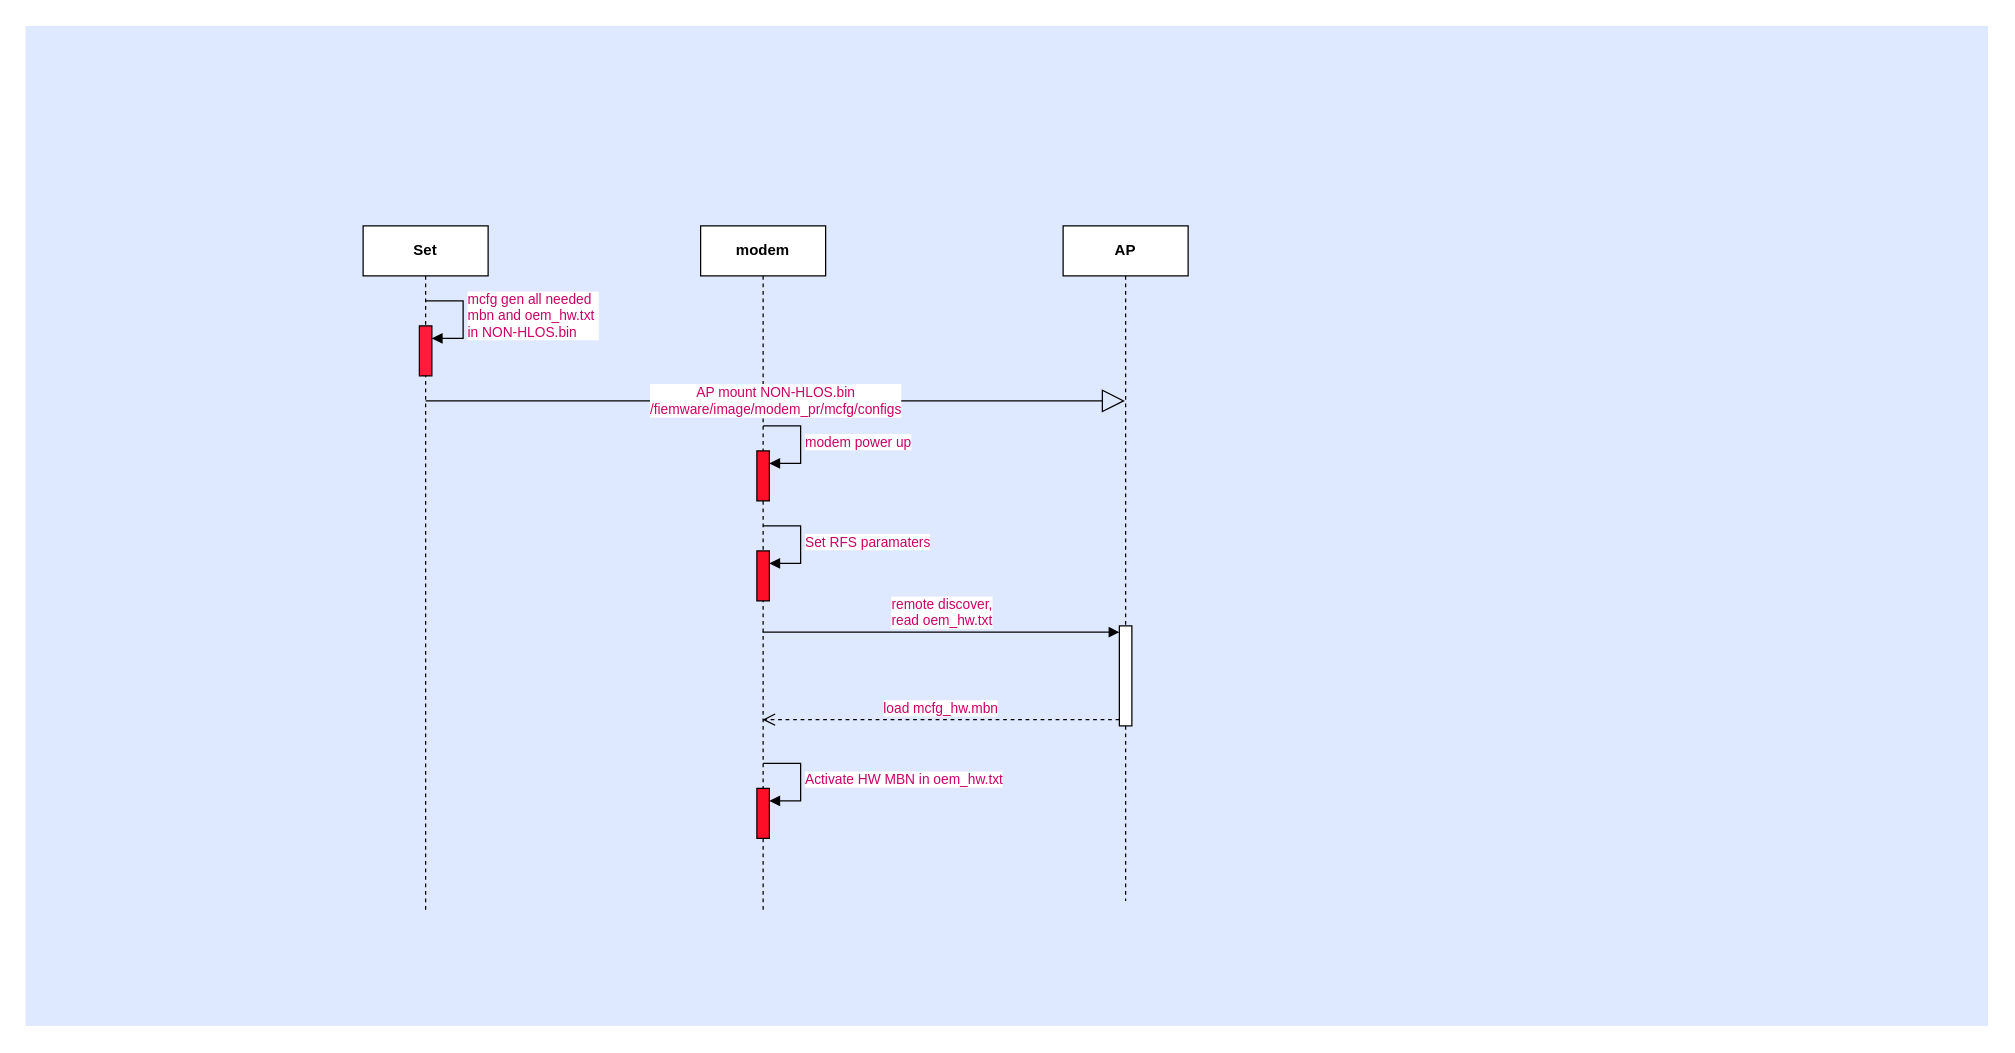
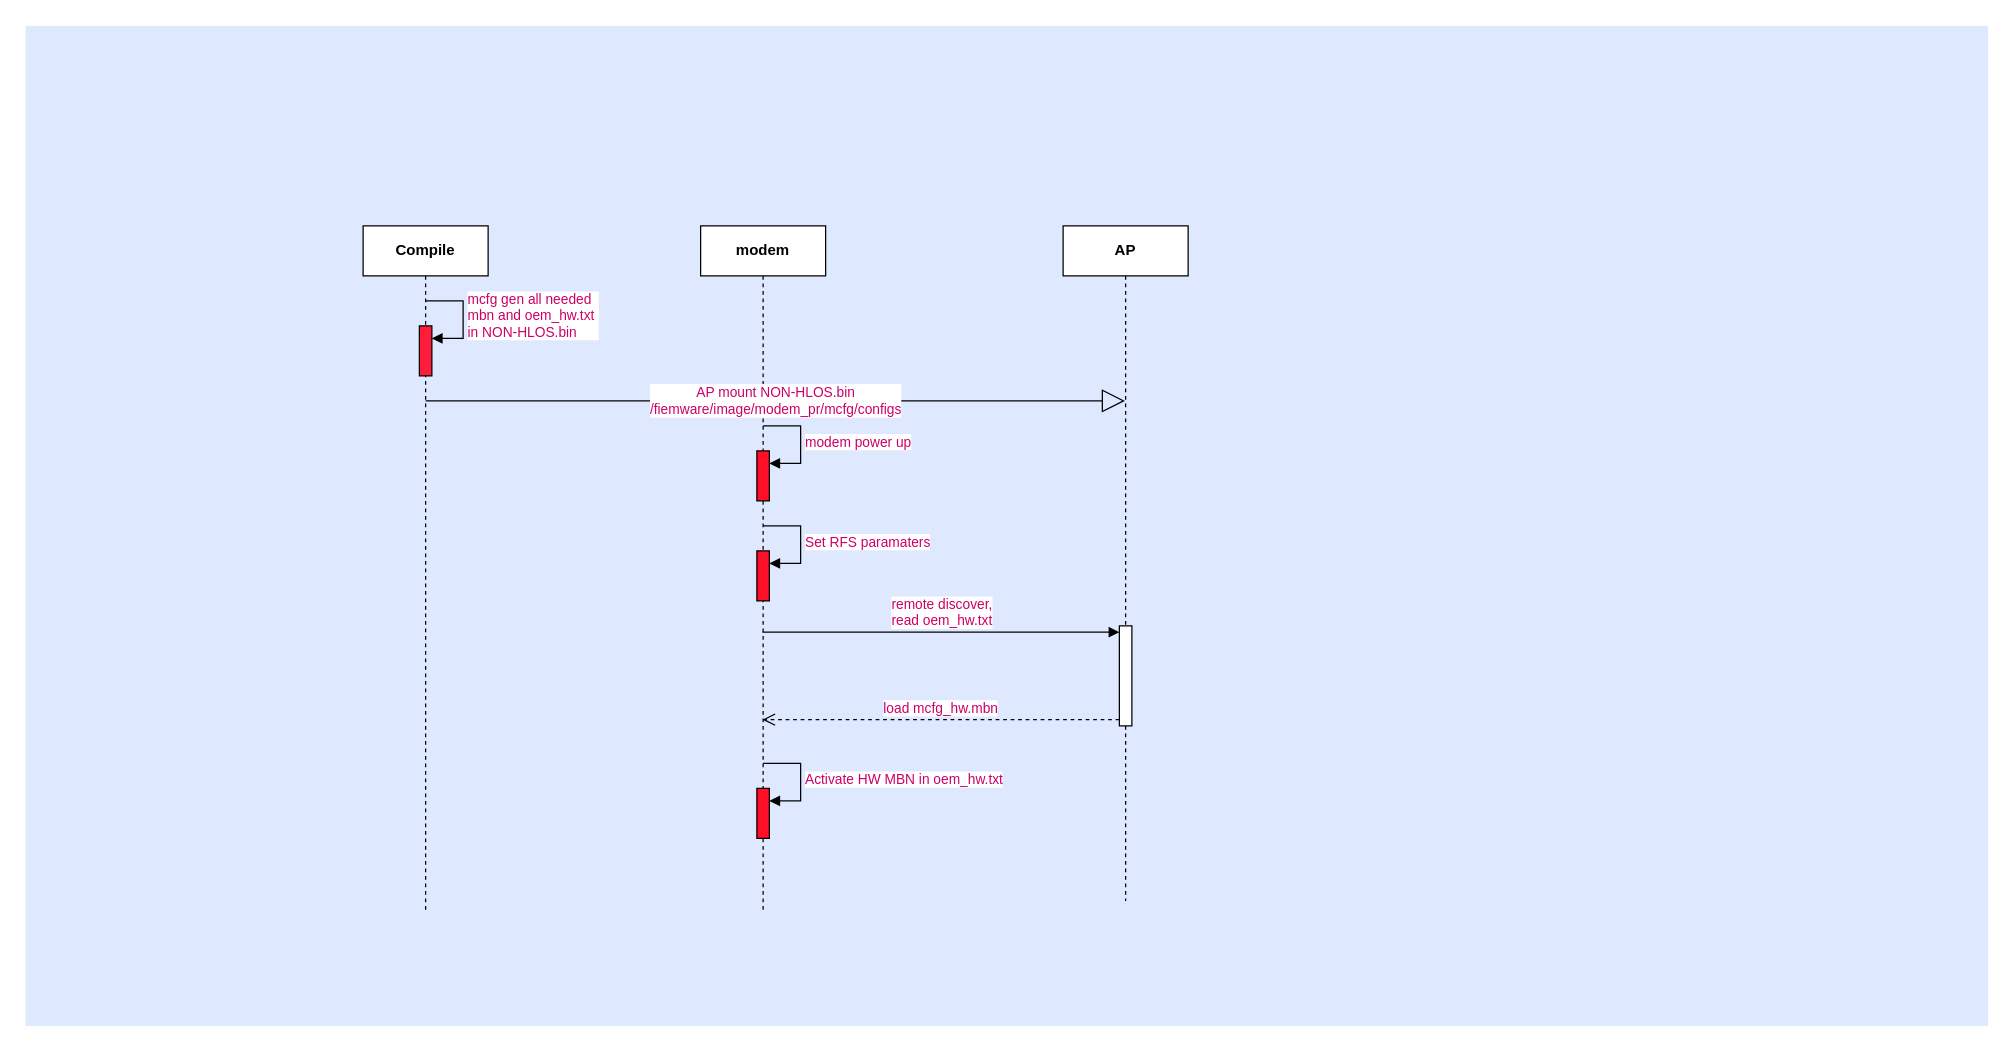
- <mxCell id="3" value="&lt;b&gt;Set&lt;/b&gt;" style="shape=umlLifeline;perimeter=lifelinePerimeter;whiteSpace=wrap;html=1;container=1;dropTarget=0;collapsible=0;recursiveResize=0;outlineConnect=0;portConstraint=eastwest;newEdgeStyle={&quot;curved&quot;:0,&quot;rounded&quot;:0};" vertex="1" parent="1"><mxGeometry x="290" y="180" width="100" height="550" as="geometry" /></mxCell>
+ <mxCell id="3" value="&lt;b&gt;Compile&lt;/b&gt;" style="shape=umlLifeline;perimeter=lifelinePerimeter;whiteSpace=wrap;html=1;container=1;dropTarget=0;collapsible=0;recursiveResize=0;outlineConnect=0;portConstraint=eastwest;newEdgeStyle={&quot;curved&quot;:0,&quot;rounded&quot;:0};" vertex="1" parent="1"><mxGeometry x="290" y="180" width="100" height="550" as="geometry" /></mxCell>
